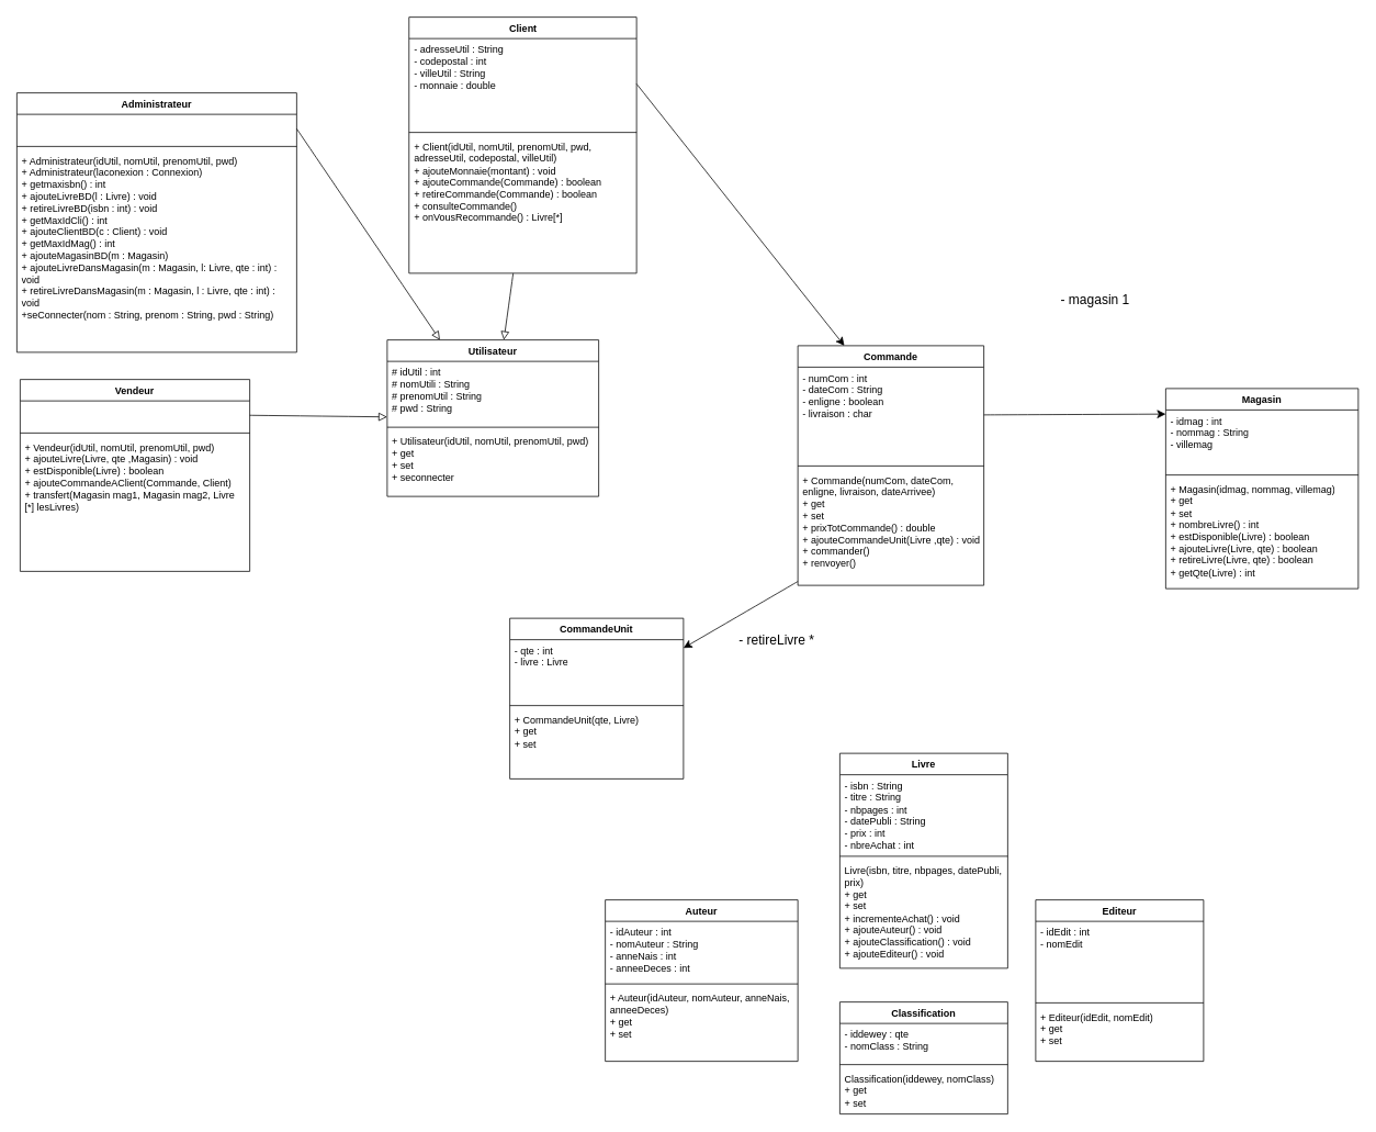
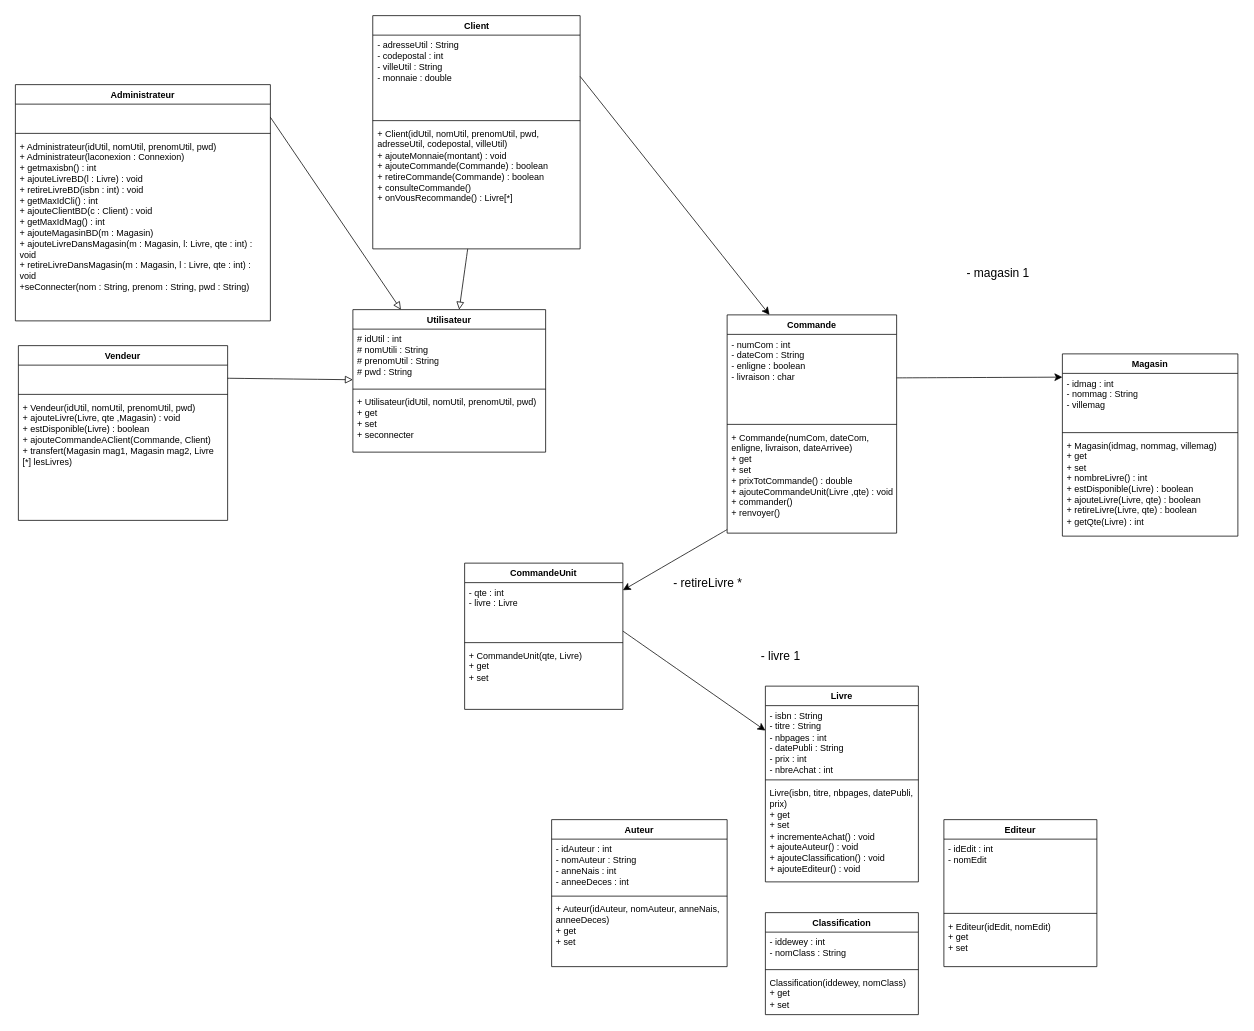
+ <mxCell id="54" value="- livre 1" style="text;html=1;align=center;verticalAlign=middle;resizable=0;points=[];autosize=1;strokeColor=none;fillColor=none;fontSize=16;" parent="1" vertex="1"><mxGeometry x="1005" y="858.5" width="70" height="31" as="geometry" /></mxCell>
+ <mxCell id="53" style="edgeStyle=none;curved=1;rounded=0;orthogonalLoop=1;jettySize=auto;html=1;fontSize=12;startSize=8;endSize=8;exitX=1;exitY=0.85;exitDx=0;exitDy=0;exitPerimeter=0;" parent="1" source="42" target="6" edge="1"><mxGeometry relative="1" as="geometry"><mxPoint x="1030" y="998" as="sourcePoint" /><mxPoint x="813" y="998" as="targetPoint" /></mxGeometry></mxCell>
- <mxCell id="24" value="&lt;div&gt;- iddewey : qte&lt;/div&gt;&lt;div&gt;- nomClass : String&lt;/div&gt;" style="text;strokeColor=none;fillColor=none;align=left;verticalAlign=top;spacingLeft=4;spacingRight=4;overflow=hidden;rotatable=0;points=[[0,0.5],[1,0.5]];portConstraint=eastwest;whiteSpace=wrap;html=1;" parent="23" vertex="1"><mxGeometry y="26" width="204" height="46" as="geometry" /></mxCell>
+ <mxCell id="24" value="&lt;div&gt;- iddewey : int&lt;/div&gt;&lt;div&gt;- nomClass : String&lt;/div&gt;" style="text;strokeColor=none;fillColor=none;align=left;verticalAlign=top;spacingLeft=4;spacingRight=4;overflow=hidden;rotatable=0;points=[[0,0.5],[1,0.5]];portConstraint=eastwest;whiteSpace=wrap;html=1;" parent="23" vertex="1"><mxGeometry y="26" width="204" height="46" as="geometry" /></mxCell>
